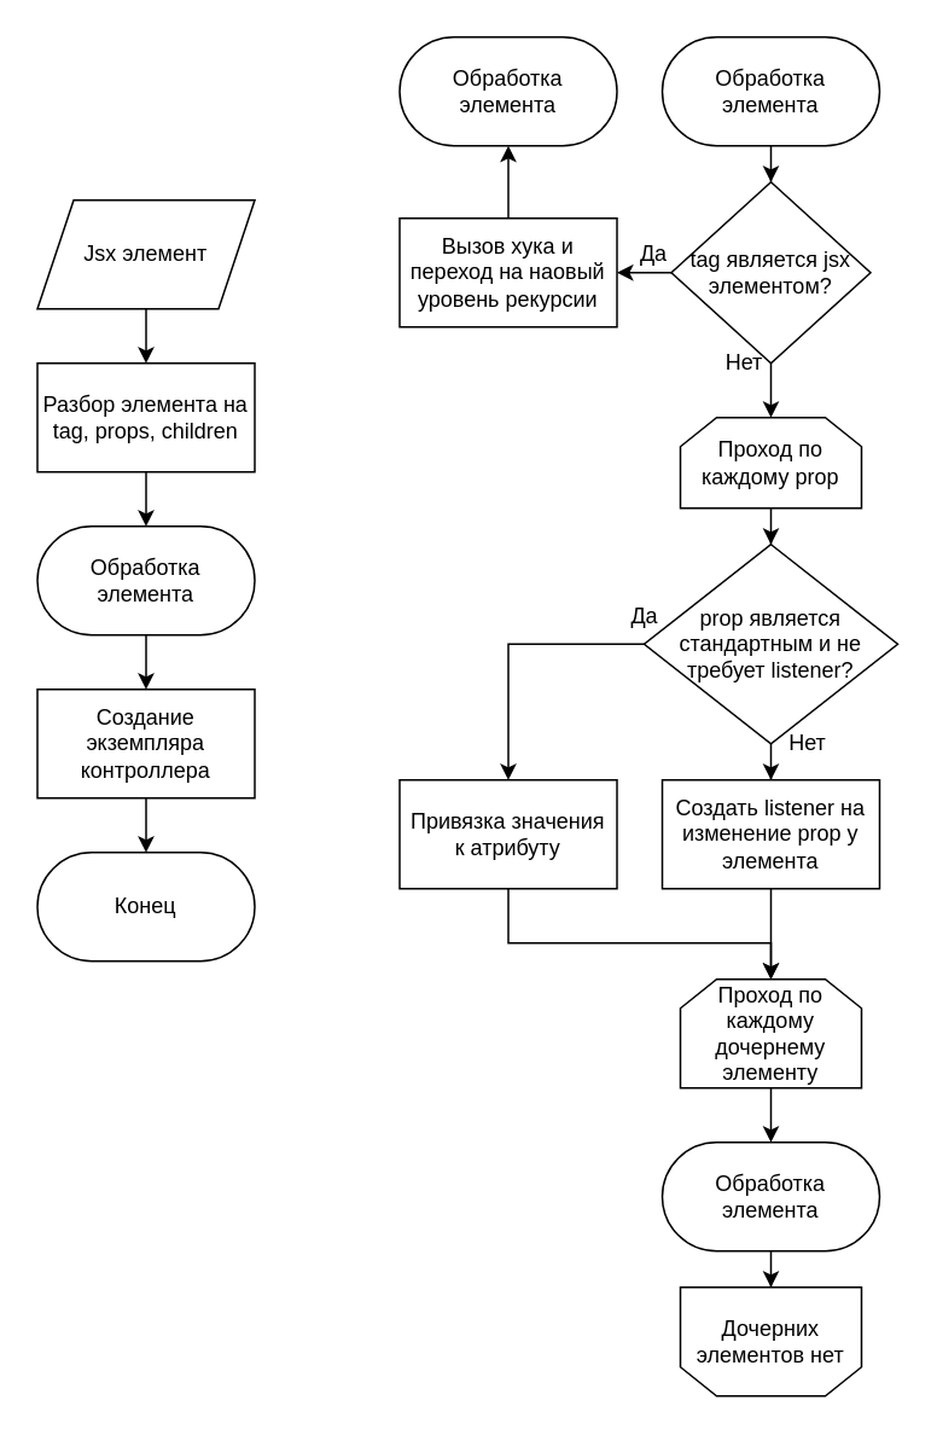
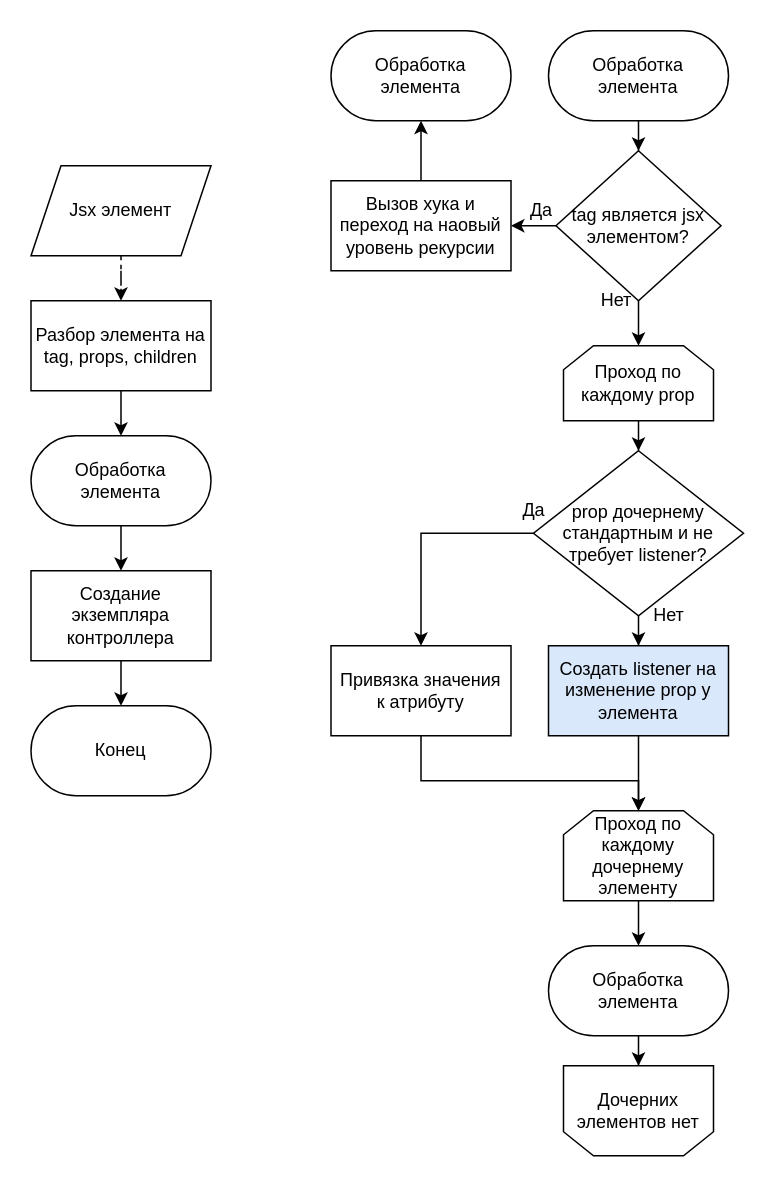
- <mxCell id="2" style="edgeStyle=orthogonalEdgeStyle;rounded=0;orthogonalLoop=1;jettySize=auto;html=1;entryX=0.5;entryY=0;entryDx=0;entryDy=0;" edge="1" parent="1" source="3" target="5"><mxGeometry relative="1" as="geometry" /></mxCell>
+ <mxCell id="2" style="edgeStyle=orthogonalEdgeStyle;rounded=0;orthogonalLoop=1;jettySize=auto;html=1;entryX=0.5;entryY=0;entryDx=0;entryDy=0;dashed=1;" edge="1" parent="1" source="3" target="5"><mxGeometry relative="1" as="geometry" /></mxCell>
- <mxCell id="18" value="prop является стандартным и не требует listener?" style="rhombus;whiteSpace=wrap;html=1;" vertex="1" parent="1"><mxGeometry x="355" y="300" width="140" height="110" as="geometry" /></mxCell>
+ <mxCell id="18" value="prop дочернему стандартным и не требует listener?" style="rhombus;whiteSpace=wrap;html=1;" vertex="1" parent="1"><mxGeometry x="355" y="300" width="140" height="110" as="geometry" /></mxCell>
- <mxCell id="24" value="Создать listener на изменение prop у элемента" style="whiteSpace=wrap;html=1;" vertex="1" parent="1"><mxGeometry x="365" y="430" width="120" height="60" as="geometry" /></mxCell>
+ <mxCell id="24" value="Создать listener на изменение prop у элемента" style="whiteSpace=wrap;html=1;fillColor=#dae8fc;" vertex="1" parent="1"><mxGeometry x="365" y="430" width="120" height="60" as="geometry" /></mxCell>
